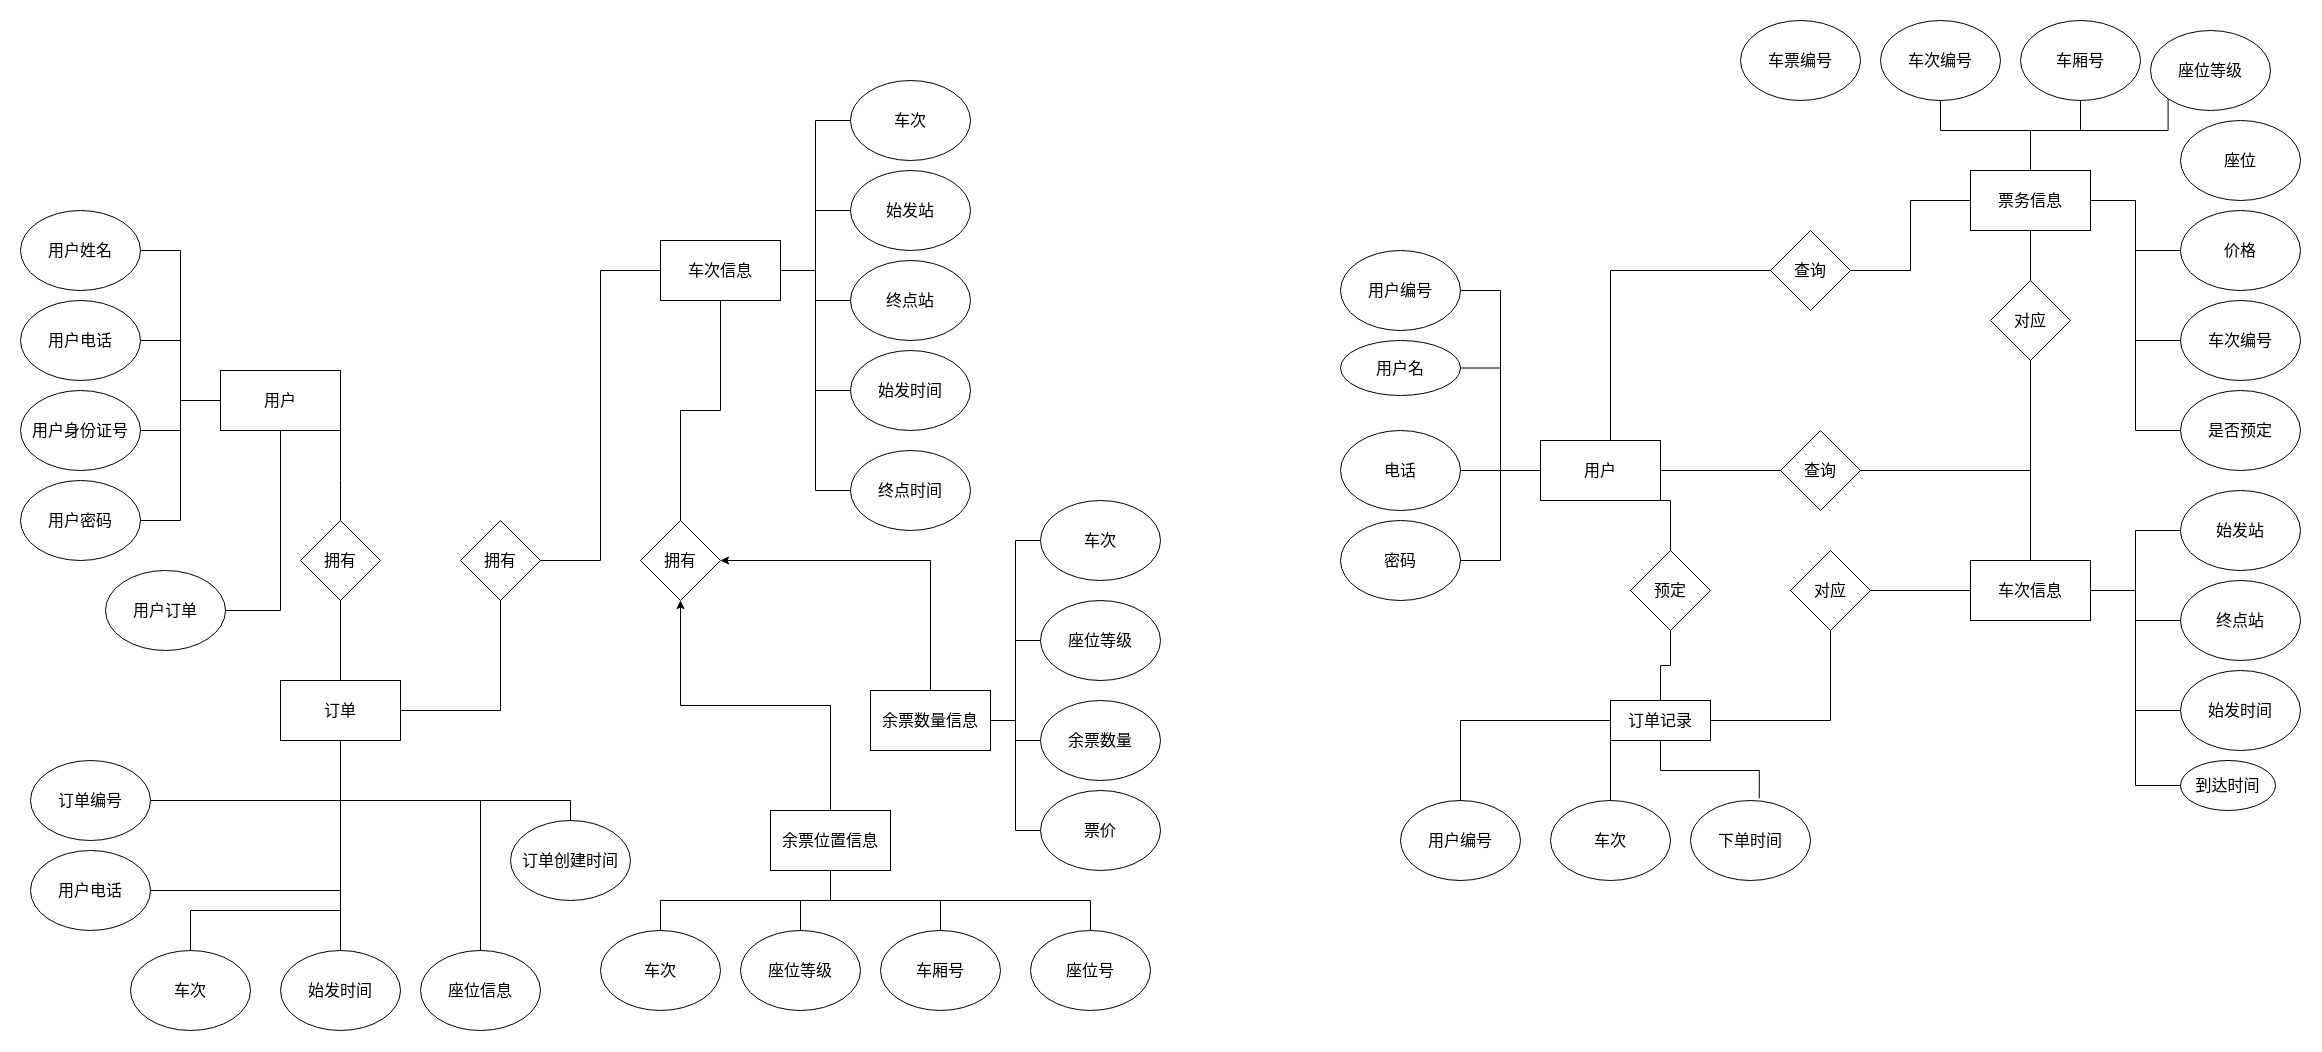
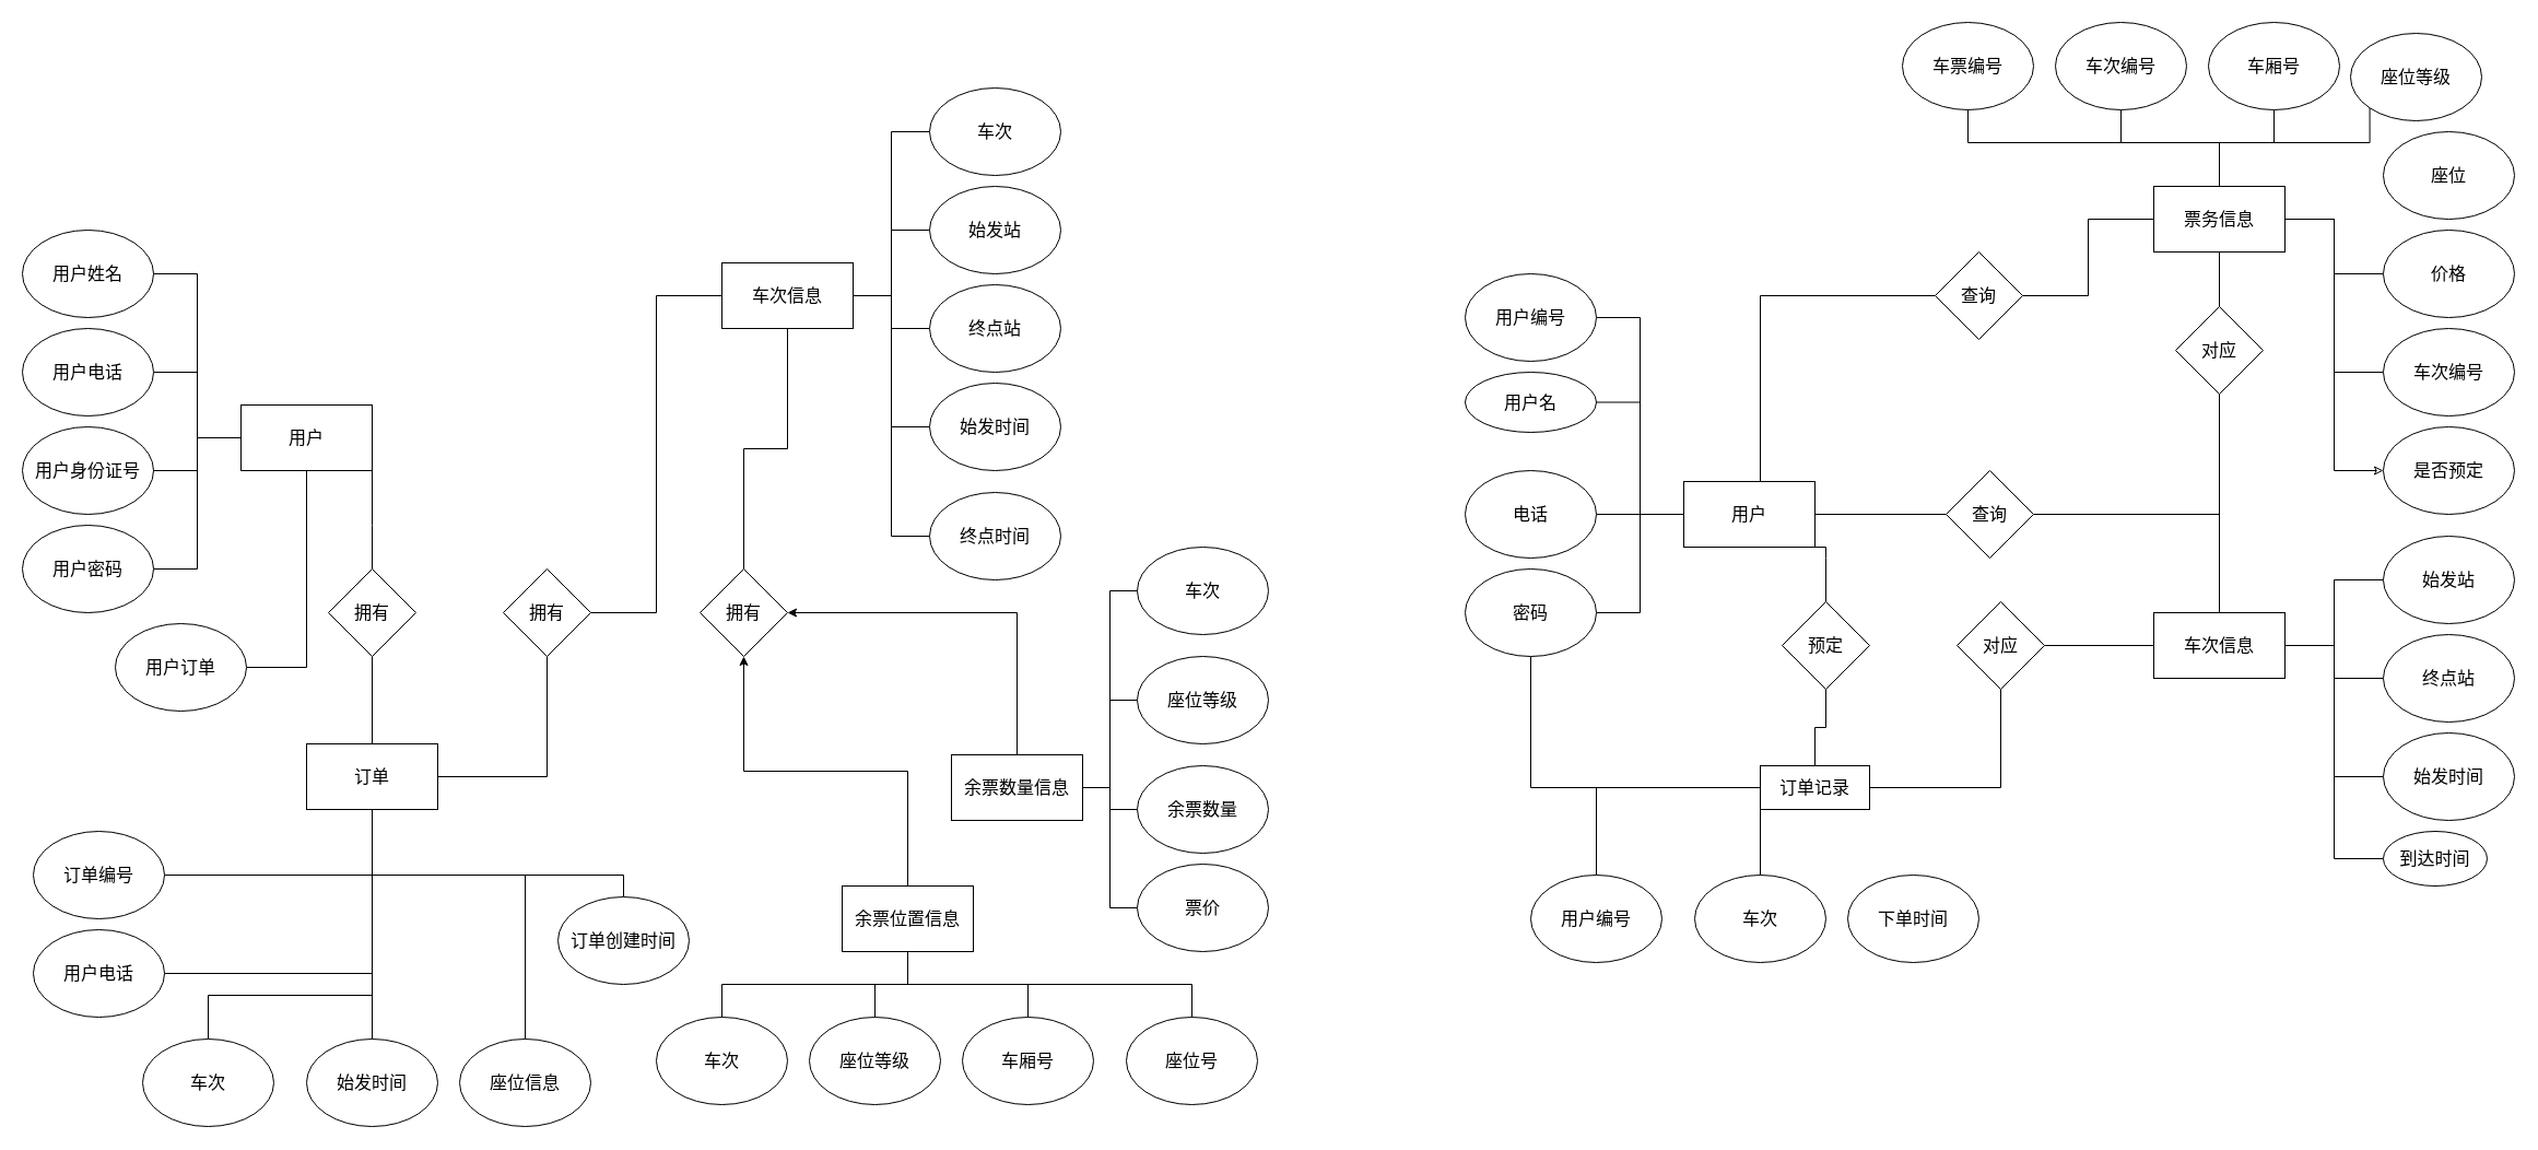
+ <mxCell id="90" style="edgeStyle=orthogonalEdgeStyle;rounded=0;orthogonalLoop=1;jettySize=auto;html=1;entryX=0.5;entryY=1;entryDx=0;entryDy=0;fontSize=16;endArrow=none;endFill=0;" edge="1" parent="1" source="97" target="114"><mxGeometry relative="1" as="geometry"><Array as="points"><mxPoint x="2030" y="130" /><mxPoint x="1800" y="130" /></Array></mxGeometry></mxCell>
- <mxCell id="94" style="edgeStyle=orthogonalEdgeStyle;rounded=0;orthogonalLoop=1;jettySize=auto;html=1;entryX=0;entryY=0.5;entryDx=0;entryDy=0;fontSize=16;endArrow=none;endFill=0;" edge="1" parent="1" source="97" target="120"><mxGeometry relative="1" as="geometry" /></mxCell>
+ <mxCell id="94" style="edgeStyle=orthogonalEdgeStyle;rounded=0;orthogonalLoop=1;jettySize=auto;html=1;entryX=0;entryY=0.5;entryDx=0;entryDy=0;fontSize=16;endArrow=classic;endFill=0;" edge="1" parent="1" source="97" target="120"><mxGeometry relative="1" as="geometry" /></mxCell>
- <mxCell id="82" style="edgeStyle=orthogonalEdgeStyle;rounded=0;orthogonalLoop=1;jettySize=auto;html=1;entryX=0.573;entryY=-0.027;entryDx=0;entryDy=0;entryPerimeter=0;fontSize=16;endArrow=none;endFill=0;" edge="1" parent="1" source="83" target="108"><mxGeometry relative="1" as="geometry" /></mxCell>
+ <mxCell id="82" style="edgeStyle=orthogonalEdgeStyle;rounded=0;orthogonalLoop=1;jettySize=auto;html=1;fontSize=16;endArrow=none;endFill=0;" edge="1" parent="1" source="83" target="106"><mxGeometry relative="1" as="geometry" /></mxCell>
